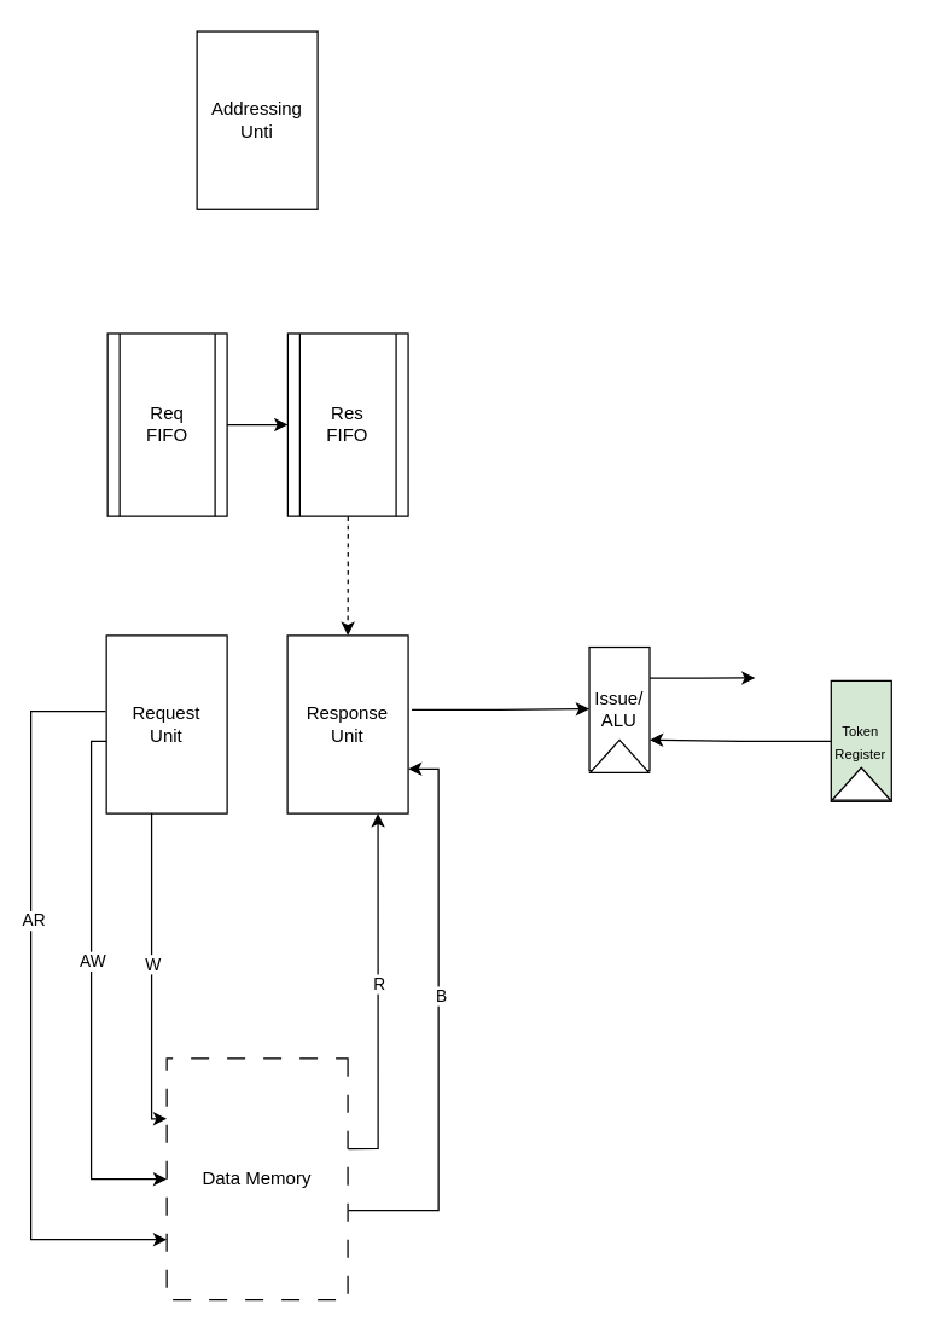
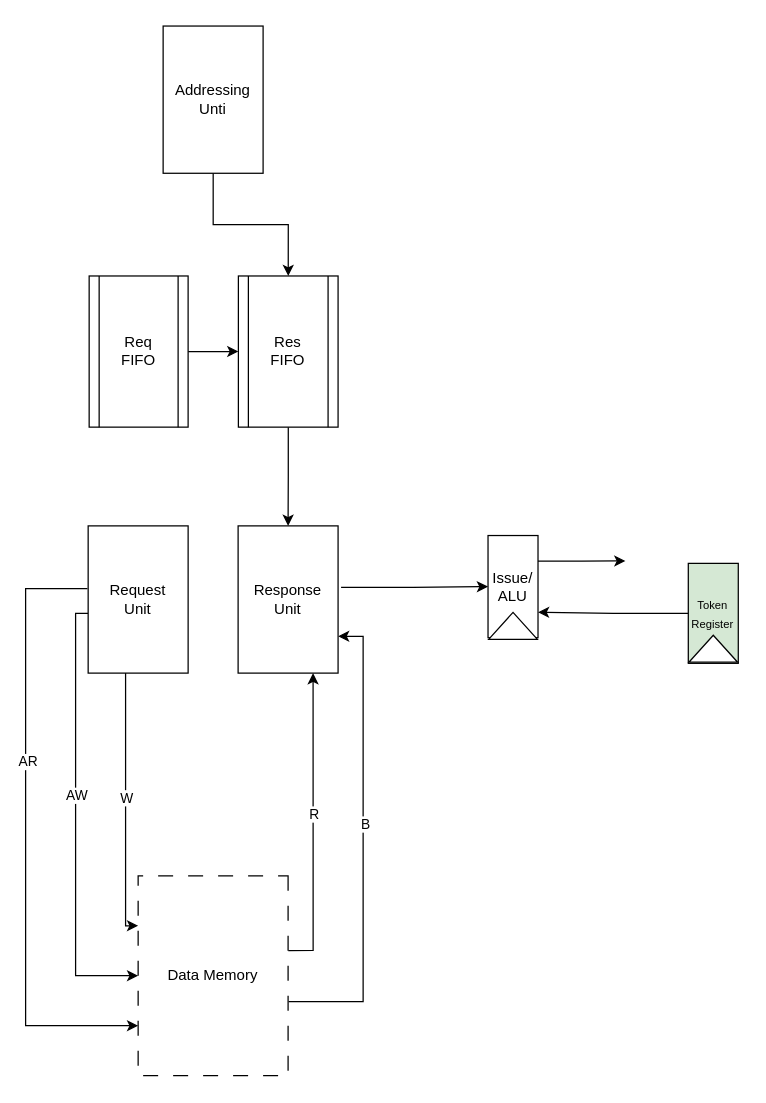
+ <mxCell id="7" style="edgeStyle=orthogonalEdgeStyle;rounded=0;orthogonalLoop=1;jettySize=auto;html=1;entryX=0.5;entryY=1;entryDx=0;entryDy=0;" edge="1" parent="1" source="8" target="19"><mxGeometry relative="1" as="geometry" /></mxCell>
- <mxCell id="18" style="edgeStyle=orthogonalEdgeStyle;rounded=0;orthogonalLoop=1;jettySize=auto;html=1;entryX=0;entryY=0.5;entryDx=0;entryDy=0;dashed=1;" edge="1" parent="1" source="19" target="20"><mxGeometry relative="1" as="geometry" /></mxCell>
+ <mxCell id="18" style="edgeStyle=orthogonalEdgeStyle;rounded=0;orthogonalLoop=1;jettySize=auto;html=1;entryX=0;entryY=0.5;entryDx=0;entryDy=0;" edge="1" parent="1" source="19" target="20"><mxGeometry relative="1" as="geometry" /></mxCell>
